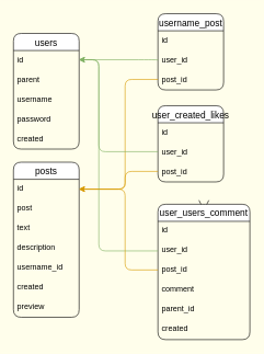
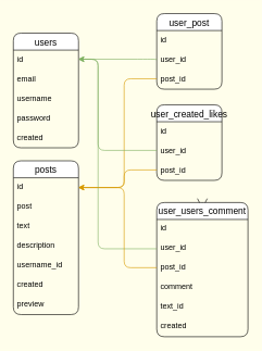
- <mxCell id="8" value="username_post" style="swimlane;fontStyle=0;childLayout=stackLayout;horizontal=1;startSize=26;horizontalStack=0;resizeParent=1;resizeParentMax=0;resizeLast=0;collapsible=1;marginBottom=0;align=center;fontSize=14;rounded=1;" vertex="1" parent="1"><mxGeometry x="240" y="20" width="100" height="116" as="geometry" /></mxCell>
+ <mxCell id="8" value="user_post" style="swimlane;fontStyle=0;childLayout=stackLayout;horizontal=1;startSize=26;horizontalStack=0;resizeParent=1;resizeParentMax=0;resizeLast=0;collapsible=1;marginBottom=0;align=center;fontSize=14;rounded=1;" vertex="1" parent="1"><mxGeometry x="240" y="20" width="100" height="116" as="geometry" /></mxCell>
- <mxCell id="4" value="parent " style="text;strokeColor=none;fillColor=none;spacingLeft=4;spacingRight=4;overflow=hidden;rotatable=0;points=[[0,0.5],[1,0.5]];portConstraint=eastwest;fontSize=12;rounded=1;" vertex="1" parent="2"><mxGeometry y="56" width="100" height="30" as="geometry" /></mxCell>
+ <mxCell id="4" value="email " style="text;strokeColor=none;fillColor=none;spacingLeft=4;spacingRight=4;overflow=hidden;rotatable=0;points=[[0,0.5],[1,0.5]];portConstraint=eastwest;fontSize=12;rounded=1;" vertex="1" parent="2"><mxGeometry y="56" width="100" height="30" as="geometry" /></mxCell>
- <mxCell id="35" value="parent_id" style="text;strokeColor=none;fillColor=none;spacingLeft=4;spacingRight=4;overflow=hidden;rotatable=0;points=[[0,0.5],[1,0.5]];portConstraint=eastwest;fontSize=12;rounded=1;" vertex="1" parent="30"><mxGeometry y="146" width="140" height="30" as="geometry" /></mxCell>
+ <mxCell id="35" value="text_id" style="text;strokeColor=none;fillColor=none;spacingLeft=4;spacingRight=4;overflow=hidden;rotatable=0;points=[[0,0.5],[1,0.5]];portConstraint=eastwest;fontSize=12;rounded=1;" vertex="1" parent="30"><mxGeometry y="146" width="140" height="30" as="geometry" /></mxCell>
